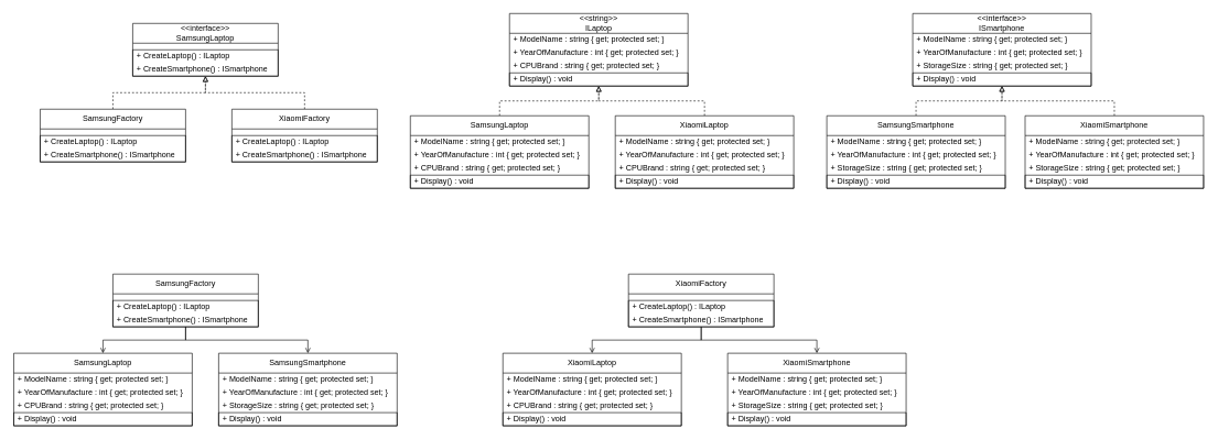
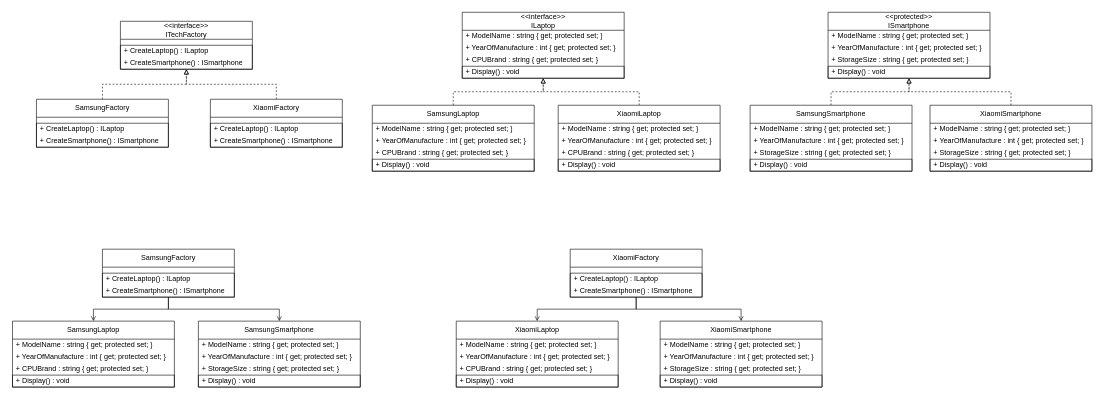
- <mxCell id="20" value="&amp;lt;&amp;lt;string&amp;gt;&amp;gt;&lt;div&gt;ILaptop&lt;/div&gt;" style="swimlane;fontStyle=0;childLayout=stackLayout;horizontal=1;startSize=30;horizontalStack=0;resizeParent=1;resizeParentMax=0;resizeLast=0;collapsible=1;marginBottom=0;whiteSpace=wrap;html=1;" vertex="1" parent="1"><mxGeometry x="770" y="20" width="270" height="110" as="geometry" /></mxCell>
+ <mxCell id="20" value="&amp;lt;&amp;lt;interface&amp;gt;&amp;gt;&lt;div&gt;ILaptop&lt;/div&gt;" style="swimlane;fontStyle=0;childLayout=stackLayout;horizontal=1;startSize=30;horizontalStack=0;resizeParent=1;resizeParentMax=0;resizeLast=0;collapsible=1;marginBottom=0;whiteSpace=wrap;html=1;" vertex="1" parent="1"><mxGeometry x="770" y="20" width="270" height="110" as="geometry" /></mxCell>
- <mxCell id="26" value="&amp;lt;&amp;lt;interface&amp;gt;&amp;gt;&lt;div&gt;ISmartphone&lt;/div&gt;" style="swimlane;fontStyle=0;childLayout=stackLayout;horizontal=1;startSize=30;horizontalStack=0;resizeParent=1;resizeParentMax=0;resizeLast=0;collapsible=1;marginBottom=0;whiteSpace=wrap;html=1;" vertex="1" parent="1"><mxGeometry x="1380" y="20" width="270" height="110" as="geometry" /></mxCell>
+ <mxCell id="26" value="&amp;lt;&amp;lt;protected&amp;gt;&amp;gt;&lt;div&gt;ISmartphone&lt;/div&gt;" style="swimlane;fontStyle=0;childLayout=stackLayout;horizontal=1;startSize=30;horizontalStack=0;resizeParent=1;resizeParentMax=0;resizeLast=0;collapsible=1;marginBottom=0;whiteSpace=wrap;html=1;" vertex="1" parent="1"><mxGeometry x="1380" y="20" width="270" height="110" as="geometry" /></mxCell>
- <mxCell id="2" value="&amp;lt;&amp;lt;interface&amp;gt;&amp;gt;&lt;div&gt;SamsungLaptop&lt;/div&gt;" style="swimlane;fontStyle=0;childLayout=stackLayout;horizontal=1;startSize=30;horizontalStack=0;resizeParent=1;resizeParentMax=0;resizeLast=0;collapsible=1;marginBottom=0;whiteSpace=wrap;html=1;" vertex="1" parent="1"><mxGeometry x="200" y="35" width="220" height="80" as="geometry" /></mxCell>
+ <mxCell id="2" value="&amp;lt;&amp;lt;interface&amp;gt;&amp;gt;&lt;div&gt;ITechFactory&lt;/div&gt;" style="swimlane;fontStyle=0;childLayout=stackLayout;horizontal=1;startSize=30;horizontalStack=0;resizeParent=1;resizeParentMax=0;resizeLast=0;collapsible=1;marginBottom=0;whiteSpace=wrap;html=1;" vertex="1" parent="1"><mxGeometry x="200" y="35" width="220" height="80" as="geometry" /></mxCell>
